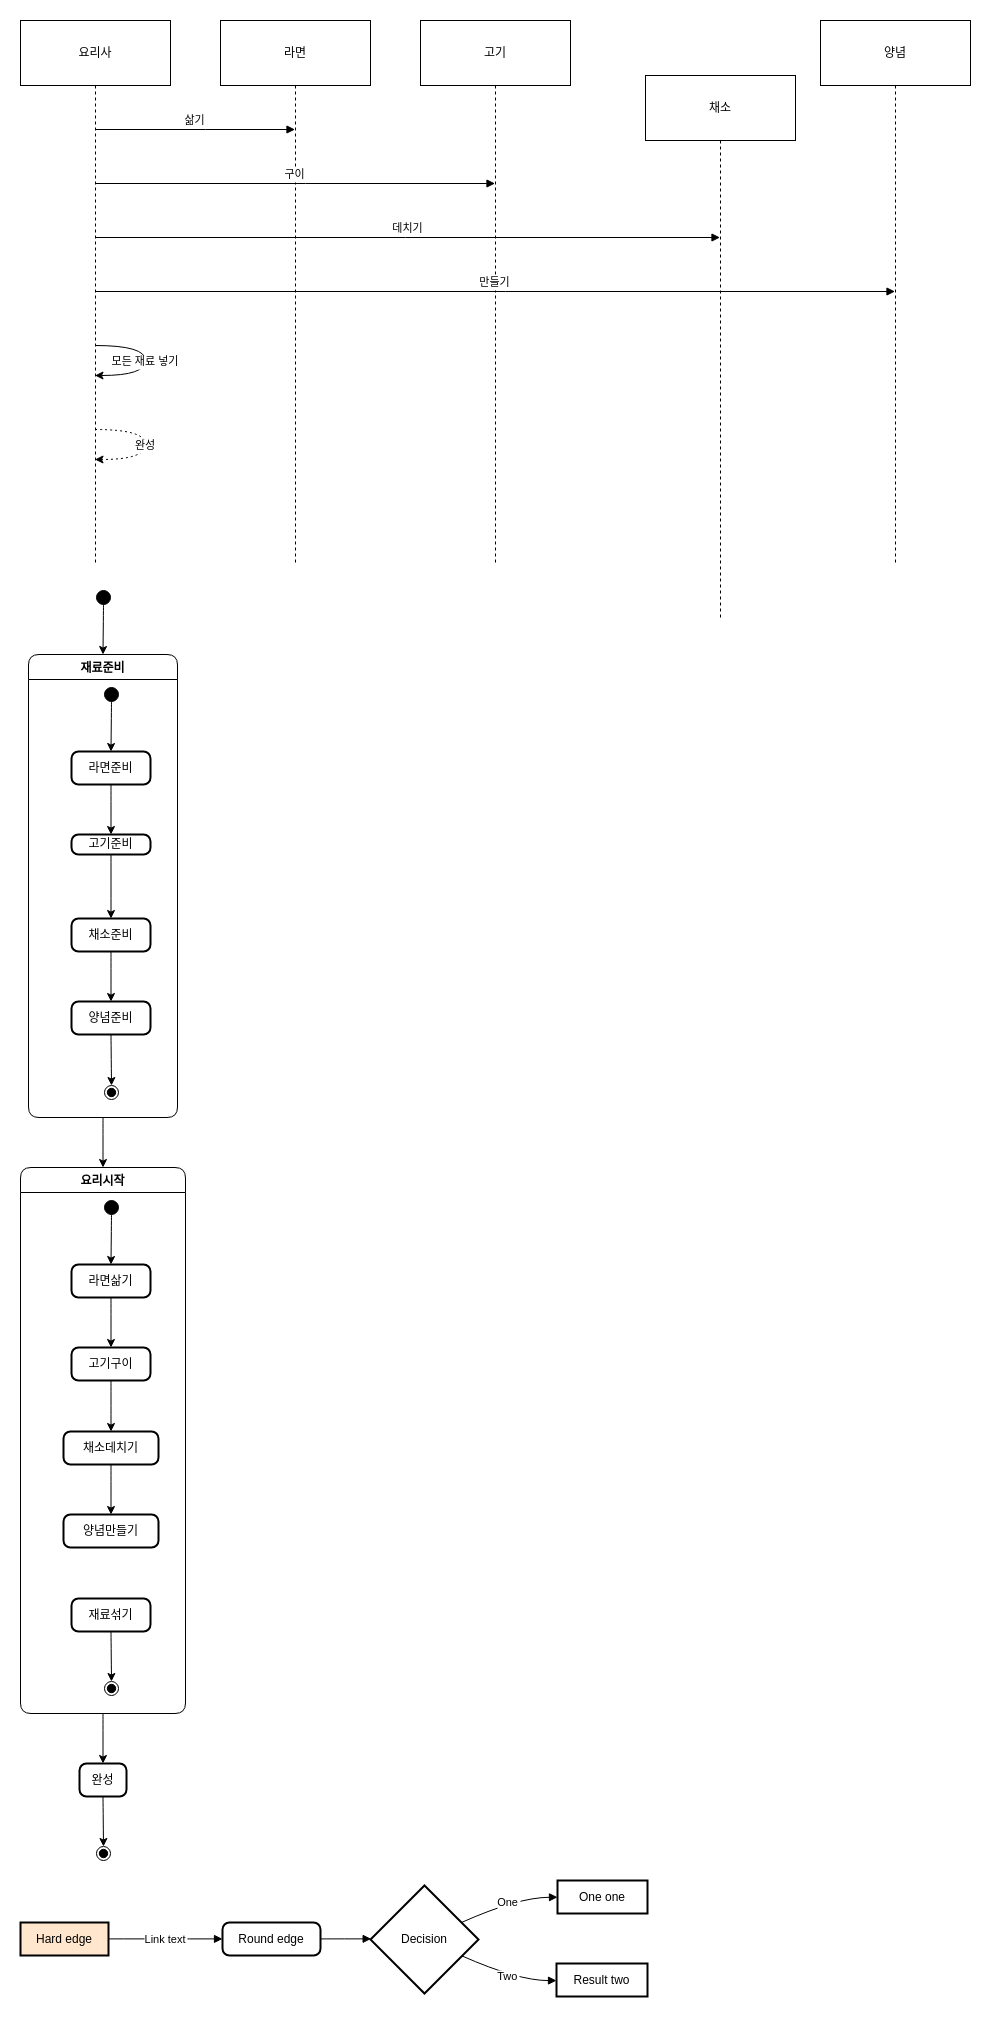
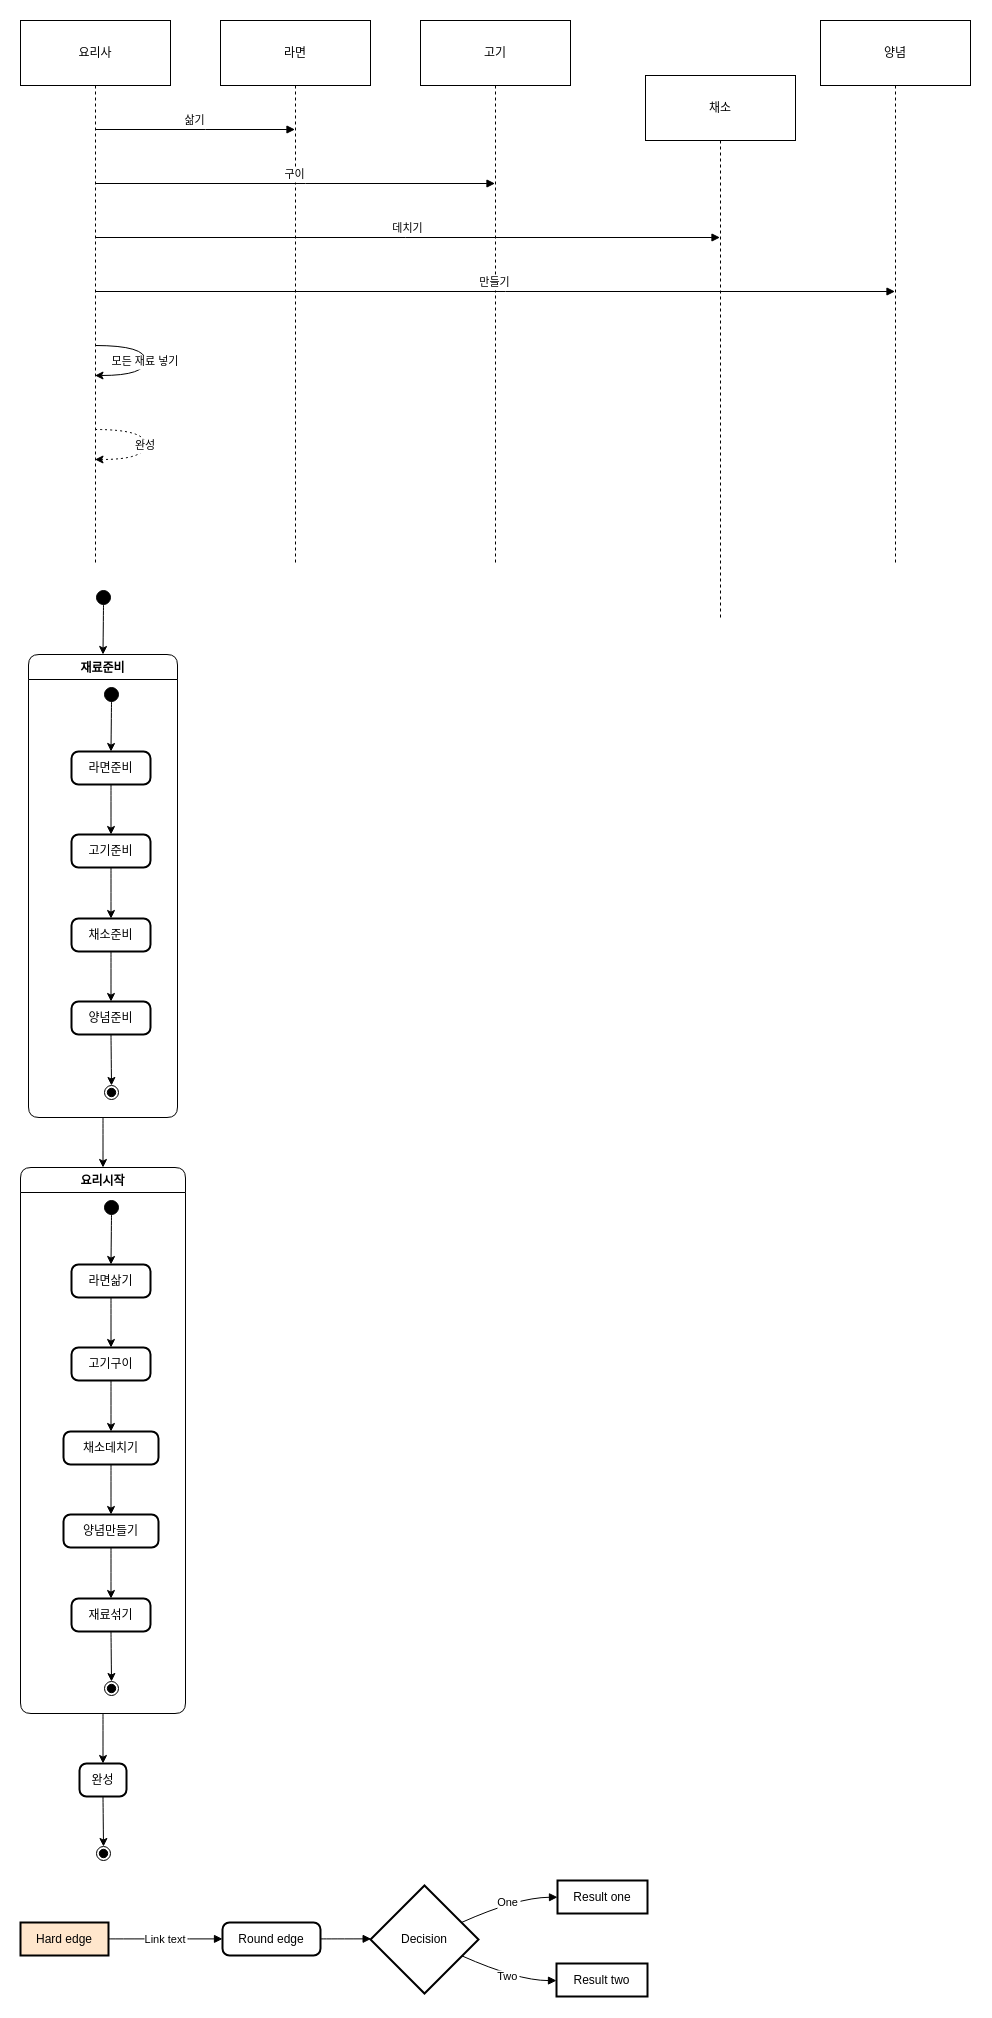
- <mxCell id="17" value="고기준비" style="rounded=1;absoluteArcSize=1;arcSize=14;whiteSpace=wrap;strokeWidth=2;" vertex="1" parent="14"><mxGeometry x="43" y="180" width="79" height="20" as="geometry" /></mxCell>
+ <mxCell id="17" value="고기준비" style="rounded=1;absoluteArcSize=1;arcSize=14;whiteSpace=wrap;strokeWidth=2;" vertex="1" parent="14"><mxGeometry x="43" y="180" width="79" height="33" as="geometry" /></mxCell>
+ <mxCell id="38" value="" style="curved=1;startArrow=none;;exitX=0.5;exitY=1.018;entryX=0.5;entryY=-0.012;rounded=0;" edge="1" parent="26" source="31" target="32"><mxGeometry relative="1" as="geometry"><Array as="points" /></mxGeometry></mxCell>
- <mxCell id="49" value="One one" style="whiteSpace=wrap;strokeWidth=2;" vertex="1" parent="1"><mxGeometry x="557" y="1880" width="90" height="33" as="geometry" /></mxCell>
+ <mxCell id="49" value="Result one" style="whiteSpace=wrap;strokeWidth=2;" vertex="1" parent="1"><mxGeometry x="557" y="1880" width="90" height="33" as="geometry" /></mxCell>
